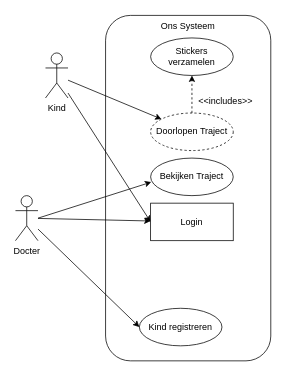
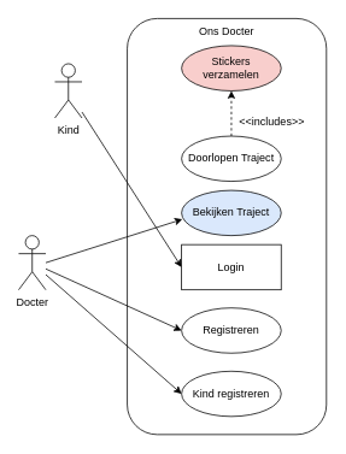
- <mxCell id="10" value="Ons Systeem" style="text;html=1;align=center;verticalAlign=middle;whiteSpace=wrap;rounded=0;" vertex="1" parent="1"><mxGeometry x="200" y="20" width="100" height="30" as="geometry" /></mxCell>
+ <mxCell id="10" value="Ons Docter" style="text;html=1;align=center;verticalAlign=middle;whiteSpace=wrap;rounded=0;" vertex="1" parent="1"><mxGeometry x="200" y="20" width="100" height="30" as="geometry" /></mxCell>
- <mxCell id="18" value="Stickers verzamelen" style="ellipse;whiteSpace=wrap;html=1;" vertex="1" parent="1"><mxGeometry x="200" y="50" width="110" height="50" as="geometry" /></mxCell>
+ <mxCell id="18" value="Stickers verzamelen" style="ellipse;whiteSpace=wrap;html=1;fillColor=#f8cecc;" vertex="1" parent="1"><mxGeometry x="200" y="50" width="110" height="50" as="geometry" /></mxCell>
- <mxCell id="3" style="rounded=0;orthogonalLoop=1;jettySize=auto;html=1;" edge="1" parent="1" source="5" target="13"><mxGeometry relative="1" as="geometry" /></mxCell>
- <mxCell id="13" value="Doorlopen Traject" style="ellipse;whiteSpace=wrap;html=1;dashed=1;" vertex="1" parent="1"><mxGeometry x="200" y="150" width="110" height="50" as="geometry" /></mxCell>
+ <mxCell id="13" value="Doorlopen Traject" style="ellipse;whiteSpace=wrap;html=1;" vertex="1" parent="1"><mxGeometry x="200" y="150" width="110" height="50" as="geometry" /></mxCell>
- <mxCell id="11" value="Bekijken Traject" style="ellipse;whiteSpace=wrap;html=1;" vertex="1" parent="1"><mxGeometry x="200" y="210" width="110" height="50" as="geometry" /></mxCell>
+ <mxCell id="11" value="Bekijken Traject" style="ellipse;whiteSpace=wrap;html=1;fillColor=#dae8fc;" vertex="1" parent="1"><mxGeometry x="200" y="210" width="110" height="50" as="geometry" /></mxCell>
- <mxCell id="7" style="rounded=0;orthogonalLoop=1;jettySize=auto;html=1;" edge="1" parent="1" source="9" target="14"><mxGeometry relative="1" as="geometry" /></mxCell>
+ <mxCell id="6" style="rounded=0;orthogonalLoop=1;jettySize=auto;html=1;entryX=0;entryY=0.5;entryDx=0;entryDy=0;" edge="1" parent="1" source="9" target="15"><mxGeometry relative="1" as="geometry" /></mxCell>
+ <mxCell id="15" value="Registreren" style="ellipse;whiteSpace=wrap;html=1;" vertex="1" parent="1"><mxGeometry x="200" y="340" width="110" height="50" as="geometry" /></mxCell>
- <mxCell id="16" value="Kind registreren" style="ellipse;whiteSpace=wrap;html=1;" vertex="1" parent="1"><mxGeometry x="185" y="410" width="110" height="50" as="geometry" /></mxCell>
+ <mxCell id="16" value="Kind registreren" style="ellipse;whiteSpace=wrap;html=1;" vertex="1" parent="1"><mxGeometry x="200" y="410" width="110" height="50" as="geometry" /></mxCell>
